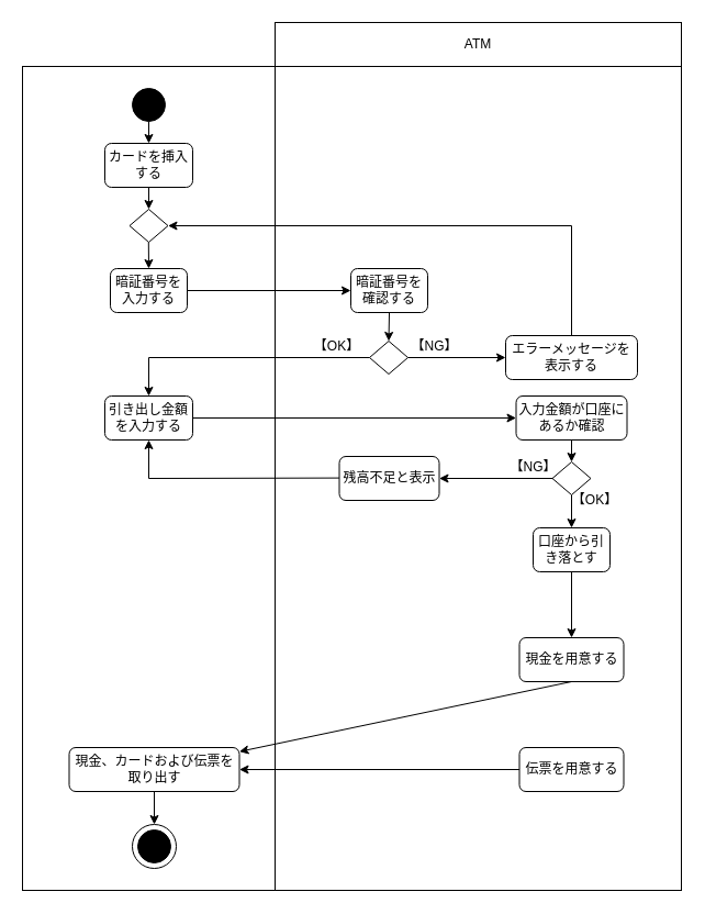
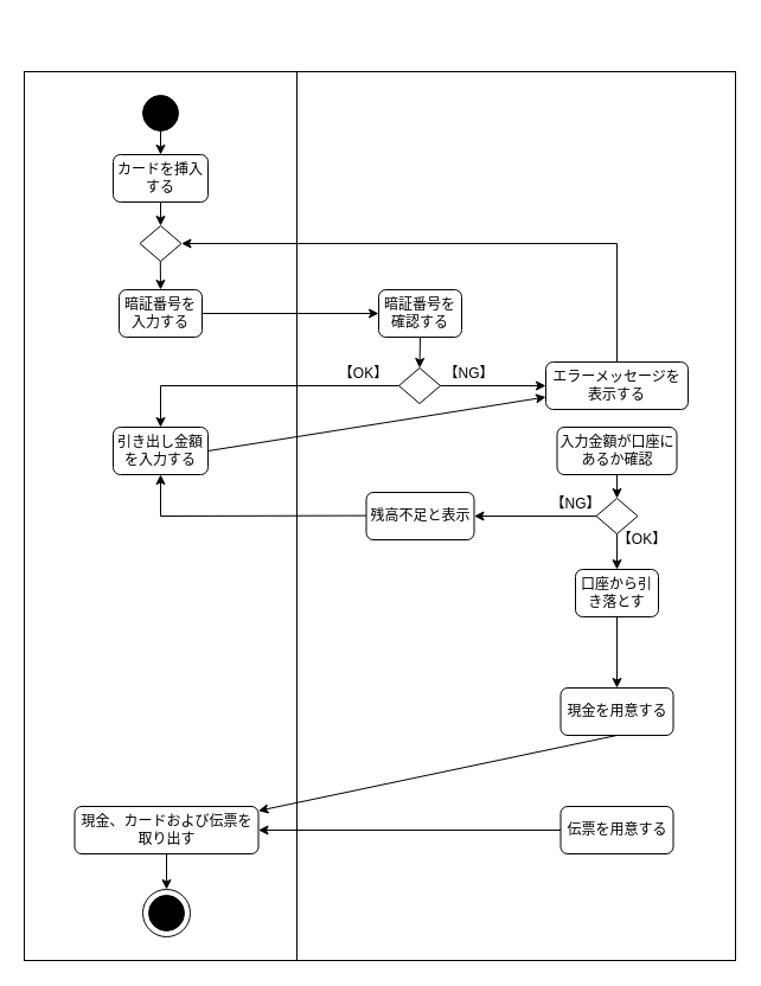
- <mxCell id="2" value="ATM" style="rounded=0;whiteSpace=wrap;html=1;" parent="1" vertex="1"><mxGeometry x="250" y="20" width="370" height="40" as="geometry" /></mxCell>
- <mxCell id="18" value="" style="endArrow=classic;html=1;rounded=0;exitX=1;exitY=0.5;exitDx=0;exitDy=0;entryX=0;entryY=0.5;entryDx=0;entryDy=0;" parent="1" source="10" target="16" edge="1"><mxGeometry width="50" height="50" relative="1" as="geometry"><mxPoint x="300" y="310" as="sourcePoint" /><mxPoint x="350" y="260" as="targetPoint" /></mxGeometry></mxCell>
+ <mxCell id="18" value="" style="endArrow=classic;html=1;rounded=0;exitX=1;exitY=0.5;exitDx=0;exitDy=0;" parent="1" source="10" target="14" edge="1"><mxGeometry width="50" height="50" relative="1" as="geometry"><mxPoint x="300" y="310" as="sourcePoint" /><mxPoint x="350" y="260" as="targetPoint" /></mxGeometry></mxCell>
